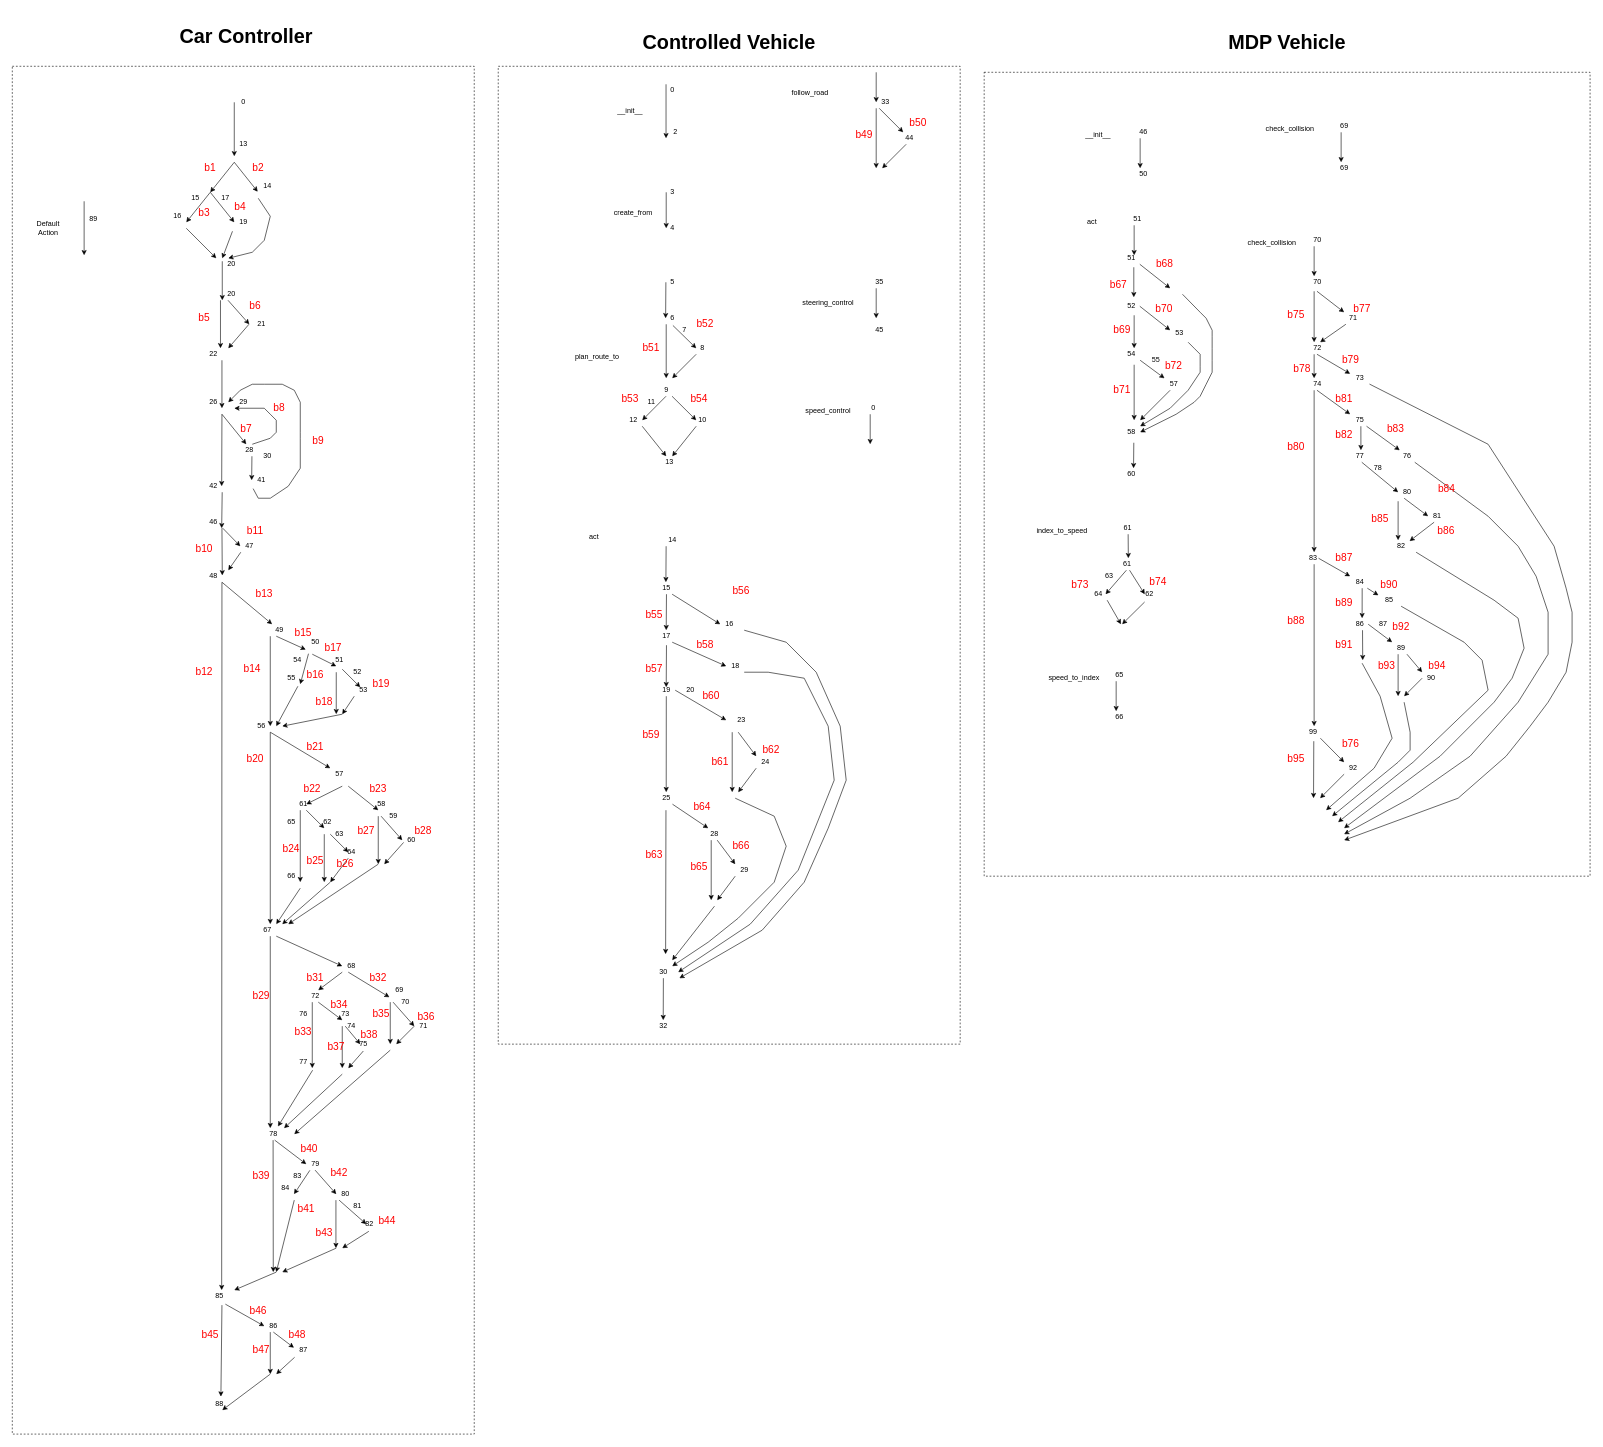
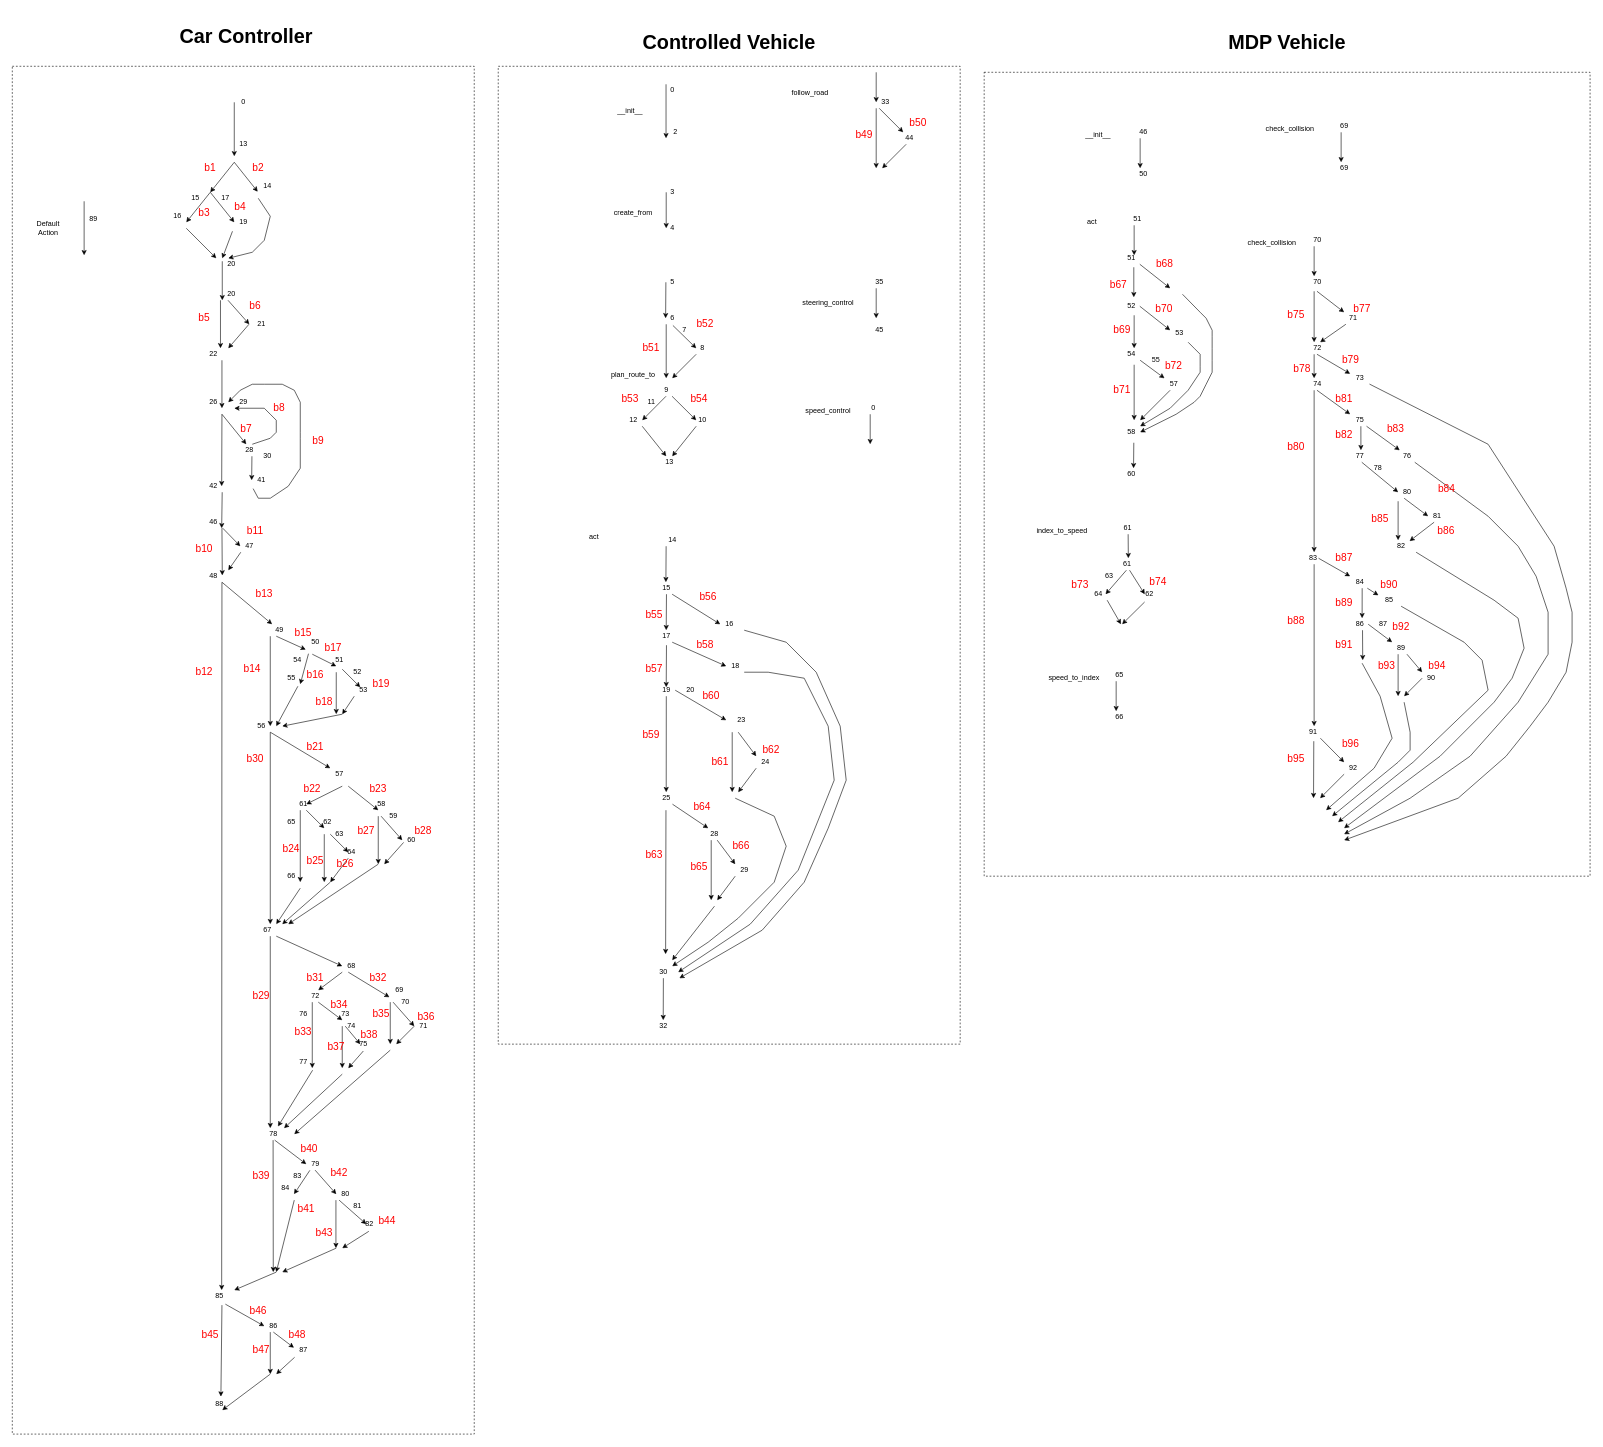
- <mxCell id="172" value="plan_route_to" style="text;html=1;strokeColor=none;fillColor=none;align=center;verticalAlign=middle;whiteSpace=wrap;rounded=0;" parent="1" vertex="1"><mxGeometry x="965" y="580" width="60" height="30" as="geometry" /></mxCell>
+ <mxCell id="172" value="plan_route_to" style="text;html=1;strokeColor=none;fillColor=none;align=center;verticalAlign=middle;whiteSpace=wrap;rounded=0;" parent="1" vertex="1"><mxGeometry x="1025" y="610" width="60" height="30" as="geometry" /></mxCell>
- <mxCell id="374" value="b56" style="text;html=1;strokeColor=none;fillColor=none;align=center;verticalAlign=middle;whiteSpace=wrap;rounded=0;dashed=1;fontSize=17;fontColor=#FF0000;" parent="1" vertex="1"><mxGeometry x="1205" y="970" width="60" height="30" as="geometry" /></mxCell>
+ <mxCell id="374" value="b56" style="text;html=1;strokeColor=none;fillColor=none;align=center;verticalAlign=middle;whiteSpace=wrap;rounded=0;dashed=1;fontSize=17;fontColor=#FF0000;" parent="1" vertex="1"><mxGeometry x="1150" y="980" width="60" height="30" as="geometry" /></mxCell>
- <mxCell id="310" value="99" style="text;html=1;align=center;verticalAlign=middle;resizable=0;points=[];autosize=1;strokeColor=none;fillColor=none;" parent="1" vertex="1"><mxGeometry x="2173" y="1210" width="30" height="20" as="geometry" /></mxCell>
+ <mxCell id="310" value="91" style="text;html=1;align=center;verticalAlign=middle;resizable=0;points=[];autosize=1;strokeColor=none;fillColor=none;" parent="1" vertex="1"><mxGeometry x="2173" y="1210" width="30" height="20" as="geometry" /></mxCell>
- <mxCell id="415" value="b76" style="text;html=1;strokeColor=none;fillColor=none;align=center;verticalAlign=middle;whiteSpace=wrap;rounded=0;dashed=1;fontSize=17;fontColor=#FF0000;" parent="1" vertex="1"><mxGeometry x="2220.57" y="1225" width="60" height="30" as="geometry" /></mxCell>
+ <mxCell id="415" value="b96" style="text;html=1;strokeColor=none;fillColor=none;align=center;verticalAlign=middle;whiteSpace=wrap;rounded=0;dashed=1;fontSize=17;fontColor=#FF0000;" parent="1" vertex="1"><mxGeometry x="2220.57" y="1225" width="60" height="30" as="geometry" /></mxCell>
- <mxCell id="341" value="b20" style="text;html=1;strokeColor=none;fillColor=none;align=center;verticalAlign=middle;whiteSpace=wrap;rounded=0;dashed=1;fontSize=17;fontColor=#FF0000;" parent="1" vertex="1"><mxGeometry x="395" y="1250" width="60" height="30" as="geometry" /></mxCell>
+ <mxCell id="341" value="b30" style="text;html=1;strokeColor=none;fillColor=none;align=center;verticalAlign=middle;whiteSpace=wrap;rounded=0;dashed=1;fontSize=17;fontColor=#FF0000;" parent="1" vertex="1"><mxGeometry x="395" y="1250" width="60" height="30" as="geometry" /></mxCell>
